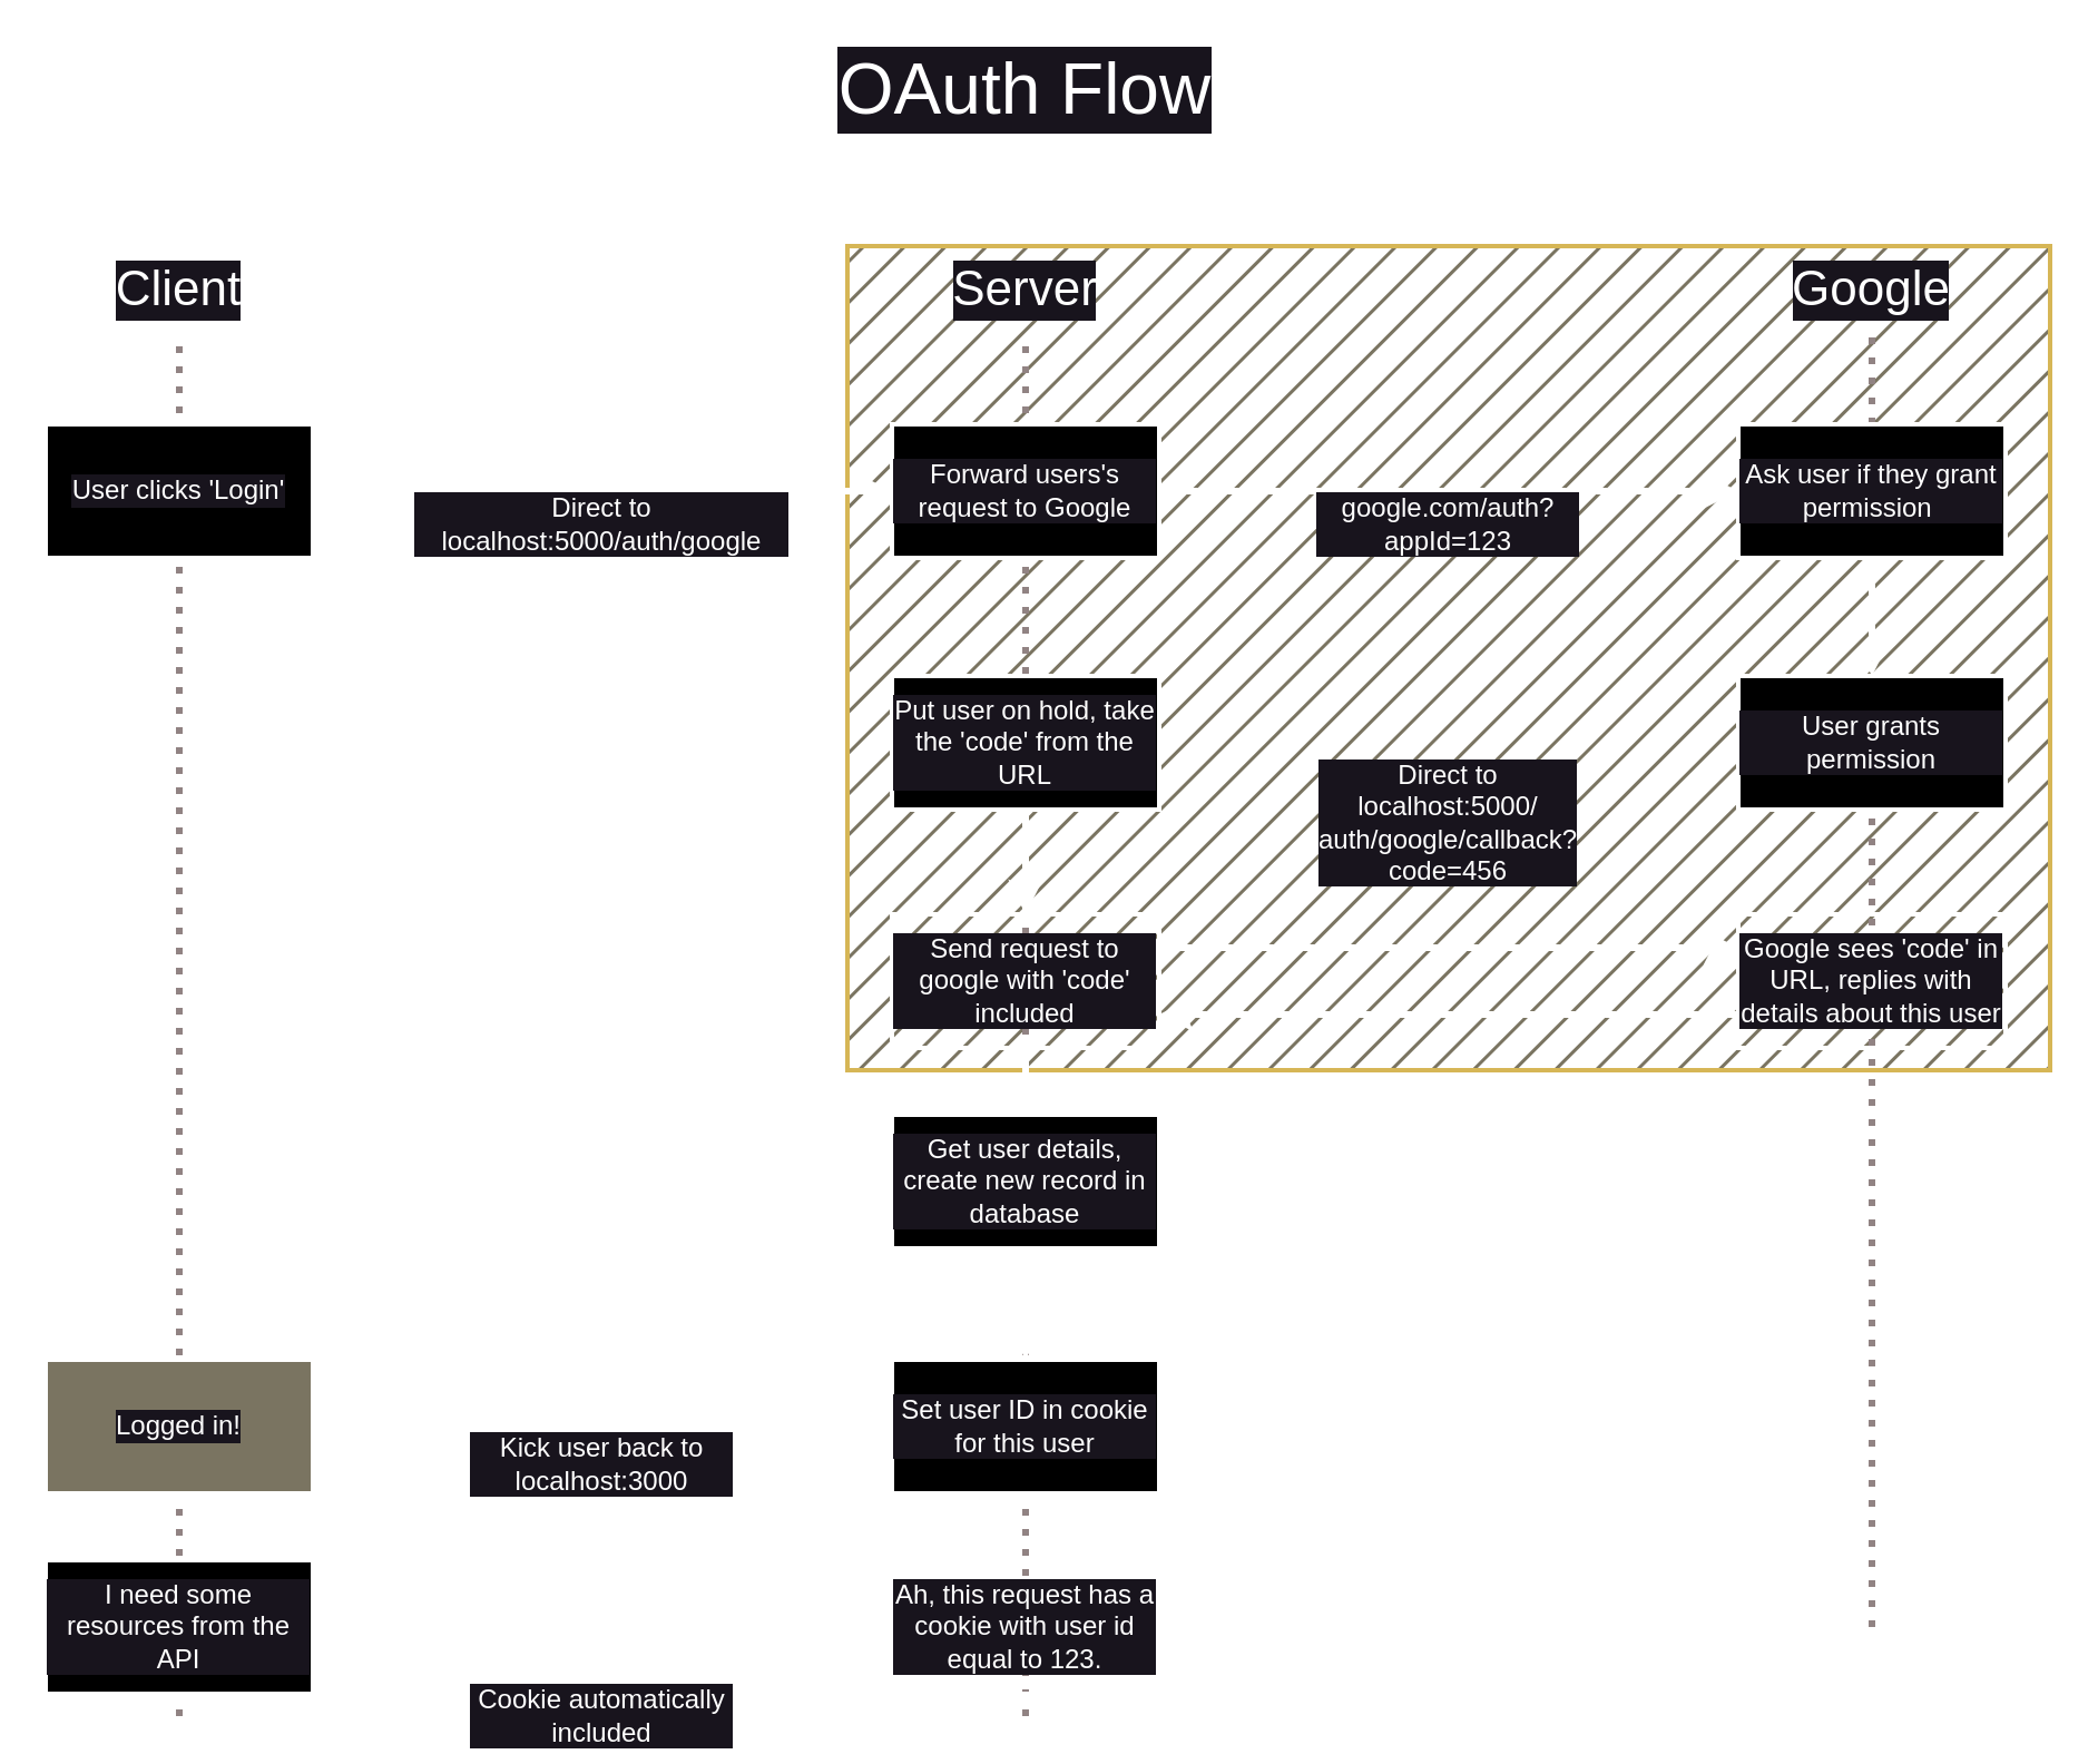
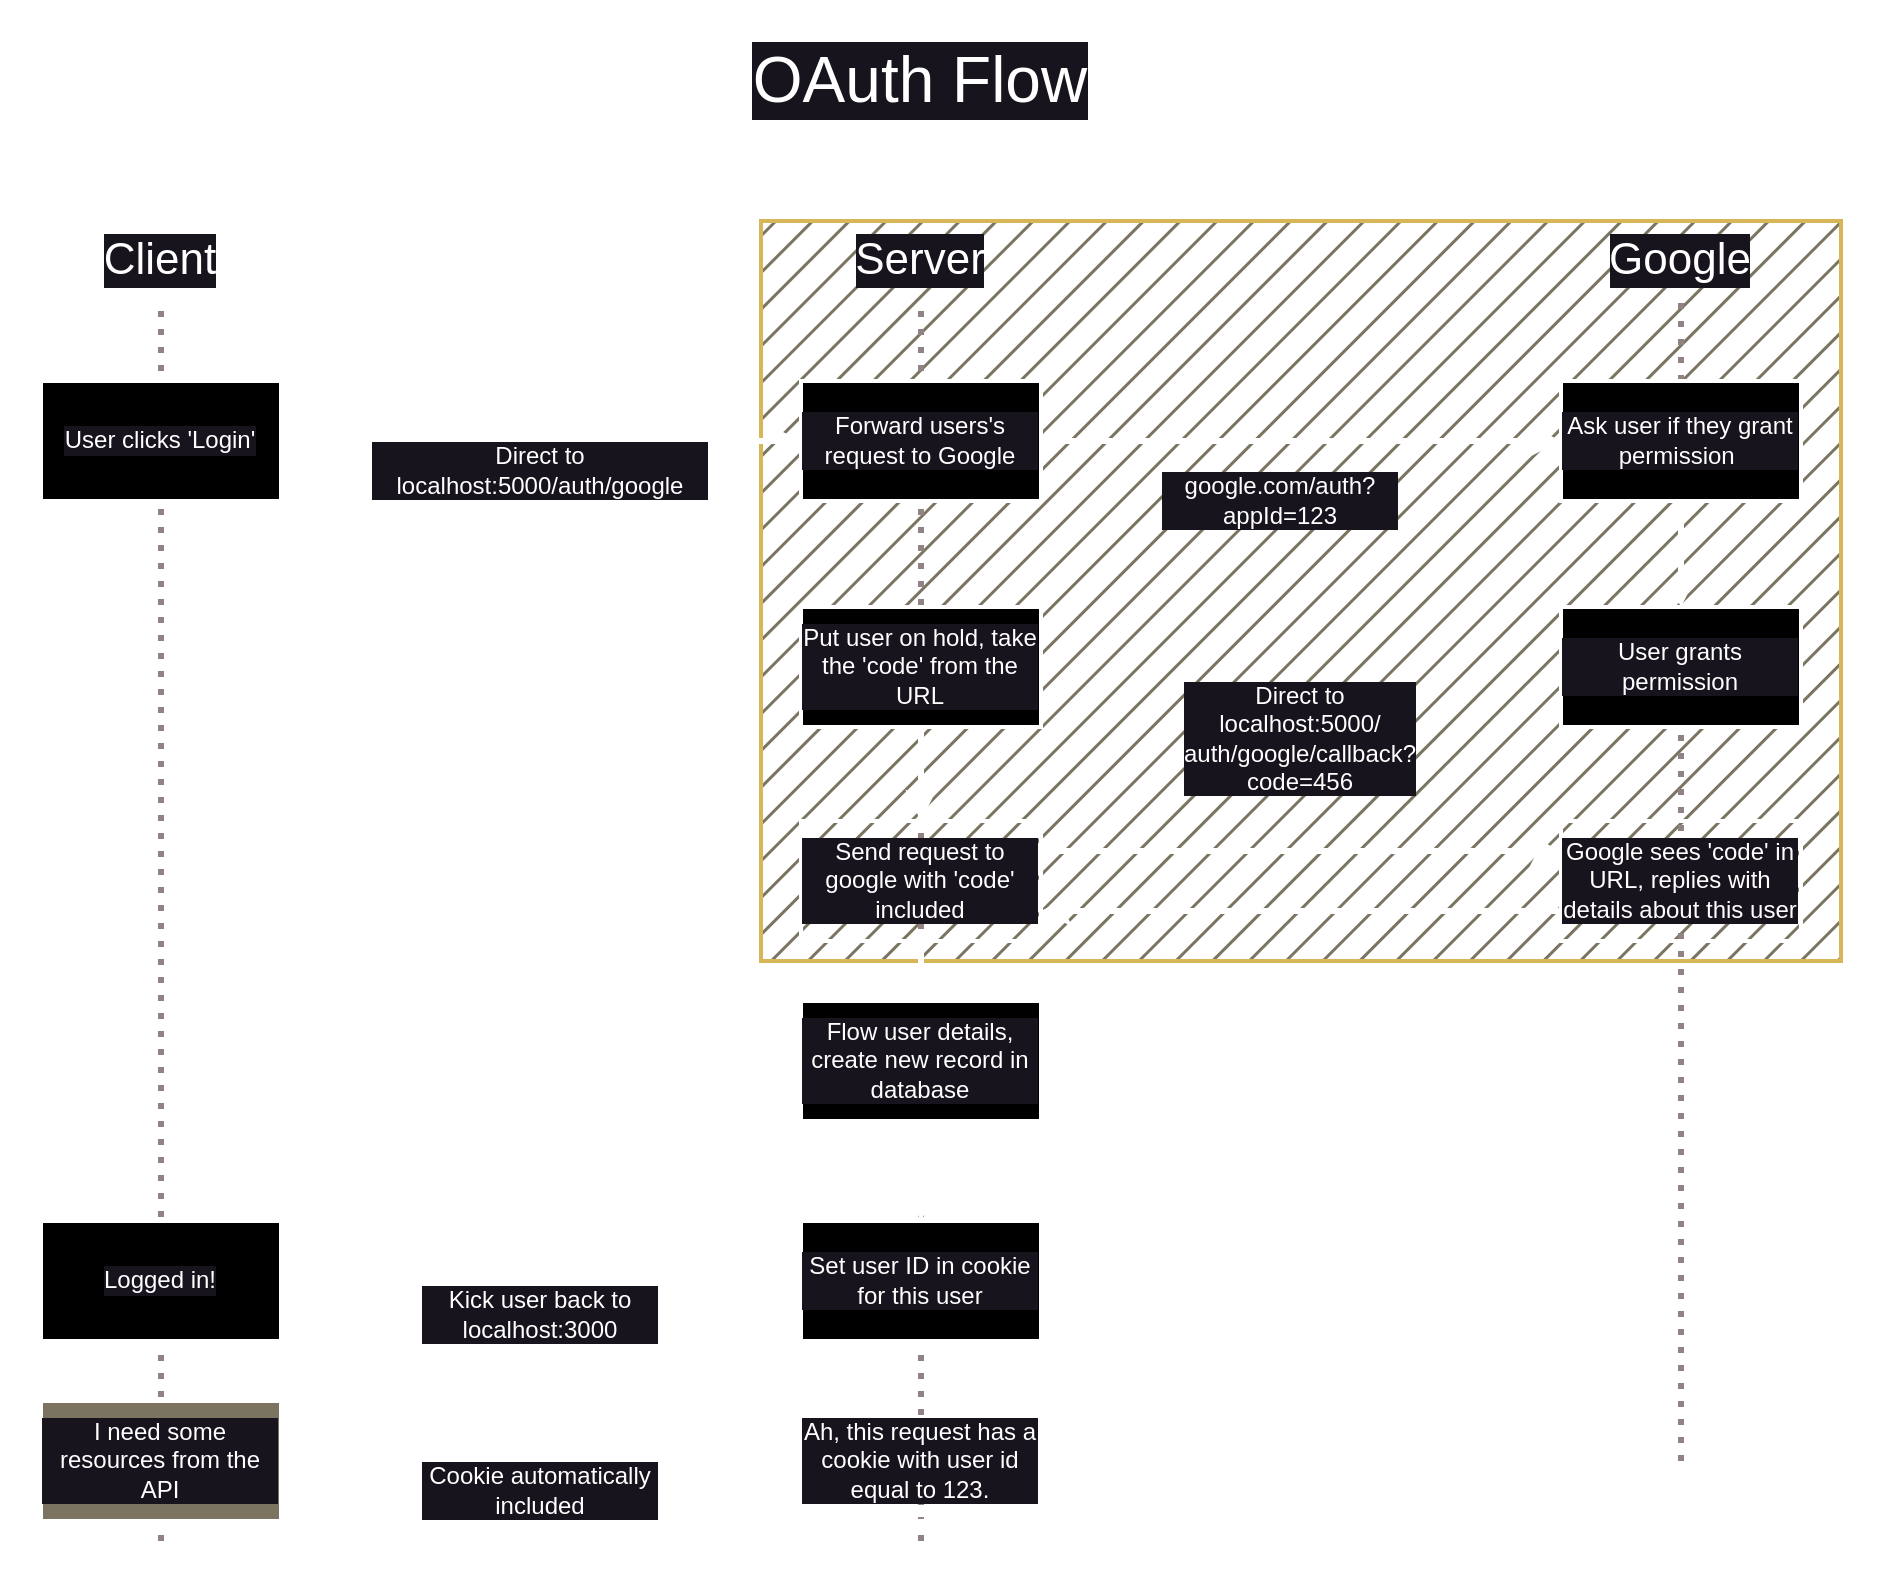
- <mxCell id="21" value="google.com/auth?appId=123" style="text;html=1;strokeColor=none;fillColor=none;align=center;verticalAlign=middle;whiteSpace=wrap;rounded=0;shadow=0;labelBackgroundColor=#18141D;fontSize=12;fontColor=#FFFFFF;" parent="1" vertex="1"><mxGeometry x="590" y="220" width="120" height="30" as="geometry" /></mxCell>
+ <mxCell id="21" value="google.com/auth?appId=123" style="text;html=1;strokeColor=none;fillColor=none;align=center;verticalAlign=middle;whiteSpace=wrap;rounded=0;shadow=0;labelBackgroundColor=#18141D;fontSize=12;fontColor=#FFFFFF;" parent="1" vertex="1"><mxGeometry x="580" y="235" width="120" height="30" as="geometry" /></mxCell>
- <mxCell id="29" value="Get user details, create new record in database" style="rounded=0;whiteSpace=wrap;html=1;shadow=0;strokeColor=#FFFFFF;strokeWidth=2;fillColor=#000000;fontSize=12;fontColor=#FFFFFF;align=center;labelBackgroundColor=#18141D;" parent="1" vertex="1"><mxGeometry x="400" y="500" width="120" height="60" as="geometry" /></mxCell>
+ <mxCell id="29" value="Flow user details, create new record in database" style="rounded=0;whiteSpace=wrap;html=1;shadow=0;strokeColor=#FFFFFF;strokeWidth=2;fillColor=#000000;fontSize=12;fontColor=#FFFFFF;align=center;labelBackgroundColor=#18141D;" parent="1" vertex="1"><mxGeometry x="400" y="500" width="120" height="60" as="geometry" /></mxCell>
- <mxCell id="32" value="Logged in!" style="rounded=0;whiteSpace=wrap;html=1;shadow=0;strokeColor=#FFFFFF;strokeWidth=2;fillColor=#7a7461;fontSize=12;fontColor=#FFFFFF;align=center;labelBackgroundColor=#18141D;" parent="1" vertex="1"><mxGeometry x="20" y="610" width="120" height="60" as="geometry" /></mxCell>
+ <mxCell id="32" value="Logged in!" style="rounded=0;whiteSpace=wrap;html=1;shadow=0;strokeColor=#FFFFFF;strokeWidth=2;fillColor=#000000;fontSize=12;fontColor=#FFFFFF;align=center;labelBackgroundColor=#18141D;" parent="1" vertex="1"><mxGeometry x="20" y="610" width="120" height="60" as="geometry" /></mxCell>
- <mxCell id="35" value="I need some resources from the API" style="rounded=0;whiteSpace=wrap;html=1;shadow=0;strokeColor=#FFFFFF;strokeWidth=2;fillColor=#000000;fontSize=12;fontColor=#FFFFFF;align=center;labelBackgroundColor=#18141D;" parent="1" vertex="1"><mxGeometry x="20" y="700" width="120" height="60" as="geometry" /></mxCell>
+ <mxCell id="35" value="I need some resources from the API" style="rounded=0;whiteSpace=wrap;html=1;shadow=0;strokeColor=#FFFFFF;strokeWidth=2;fillColor=#7a7461;fontSize=12;fontColor=#FFFFFF;align=center;labelBackgroundColor=#18141D;" parent="1" vertex="1"><mxGeometry x="20" y="700" width="120" height="60" as="geometry" /></mxCell>
- <mxCell id="37" value="Cookie automatically included" style="text;html=1;strokeColor=none;fillColor=none;align=center;verticalAlign=middle;whiteSpace=wrap;rounded=0;shadow=0;labelBackgroundColor=#18141D;fontSize=12;fontColor=#FFFFFF;" parent="1" vertex="1"><mxGeometry x="210" y="755" width="120" height="30" as="geometry" /></mxCell>
+ <mxCell id="37" value="Cookie automatically included" style="text;html=1;strokeColor=none;fillColor=none;align=center;verticalAlign=middle;whiteSpace=wrap;rounded=0;shadow=0;labelBackgroundColor=#18141D;fontSize=12;fontColor=#FFFFFF;" parent="1" vertex="1"><mxGeometry x="210" y="730" width="120" height="30" as="geometry" /></mxCell>
